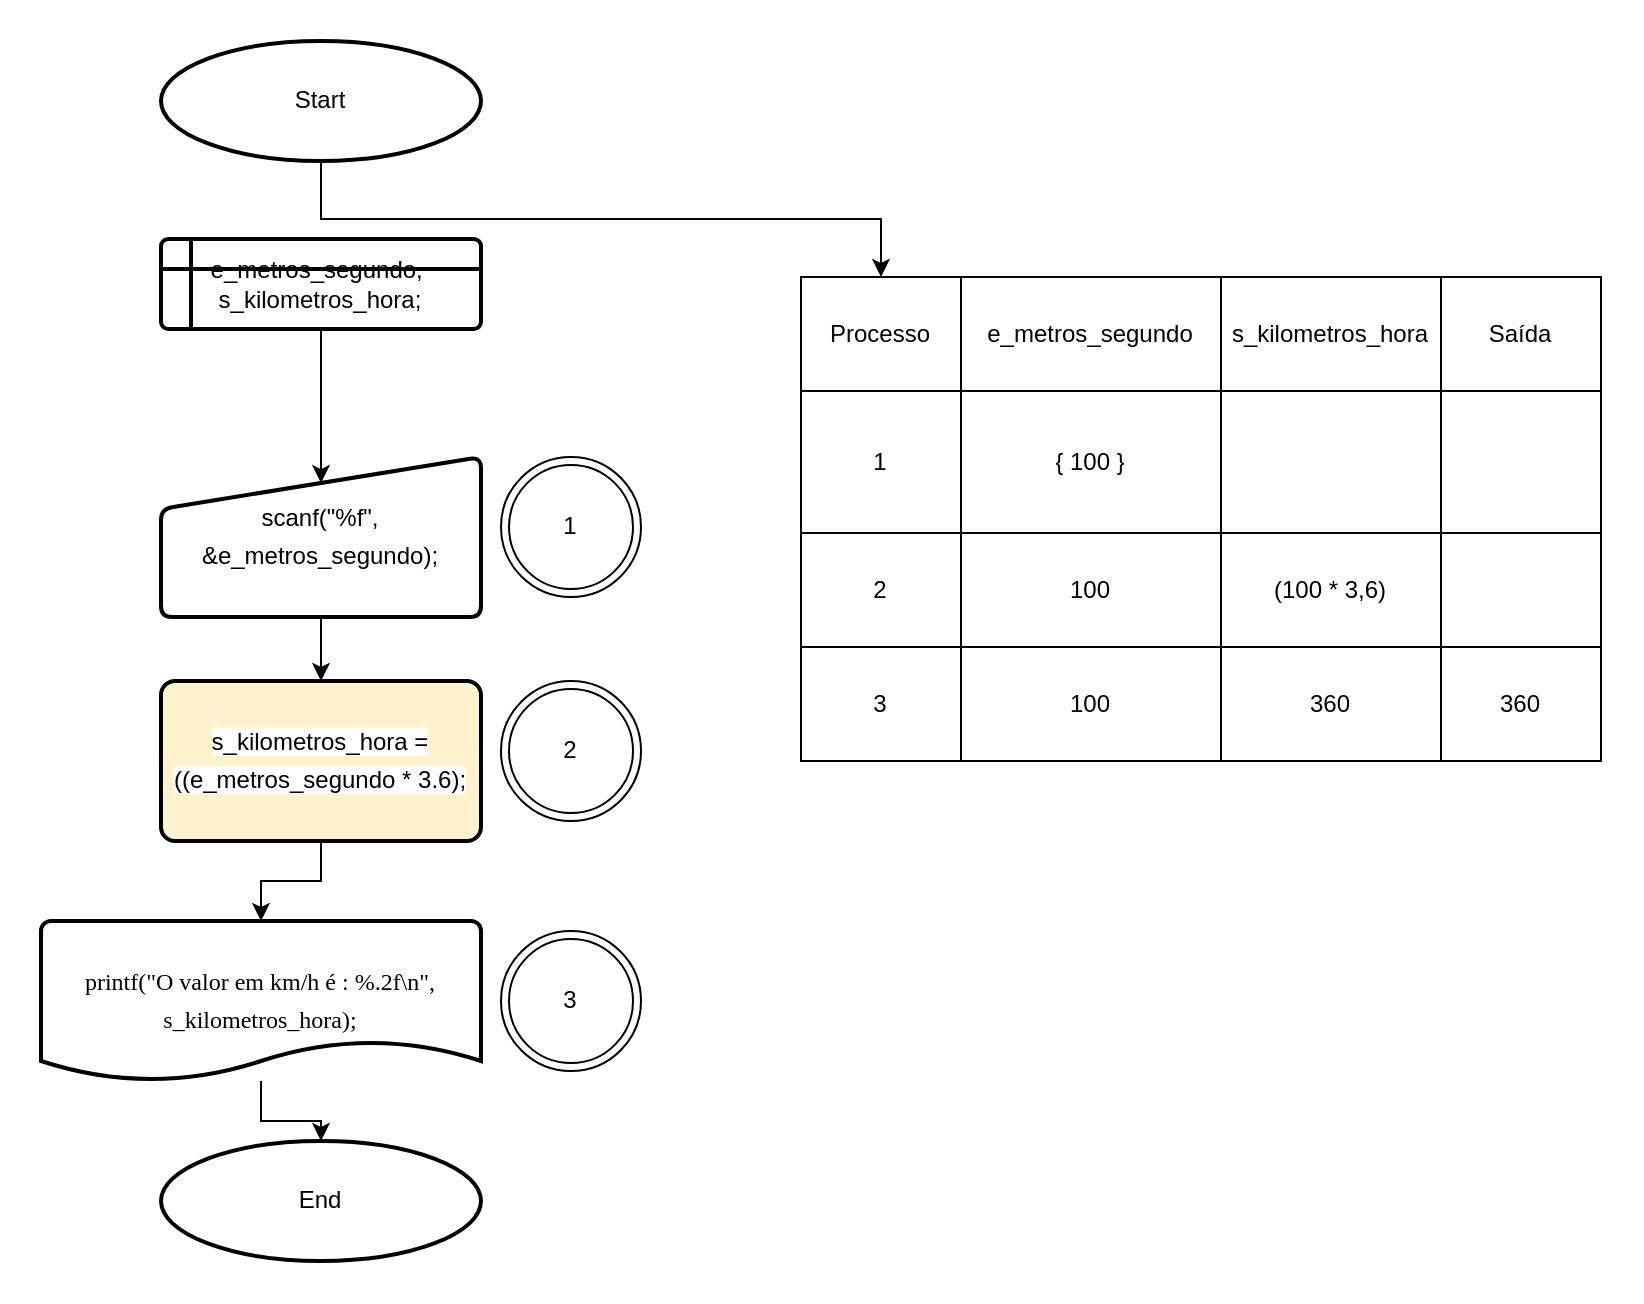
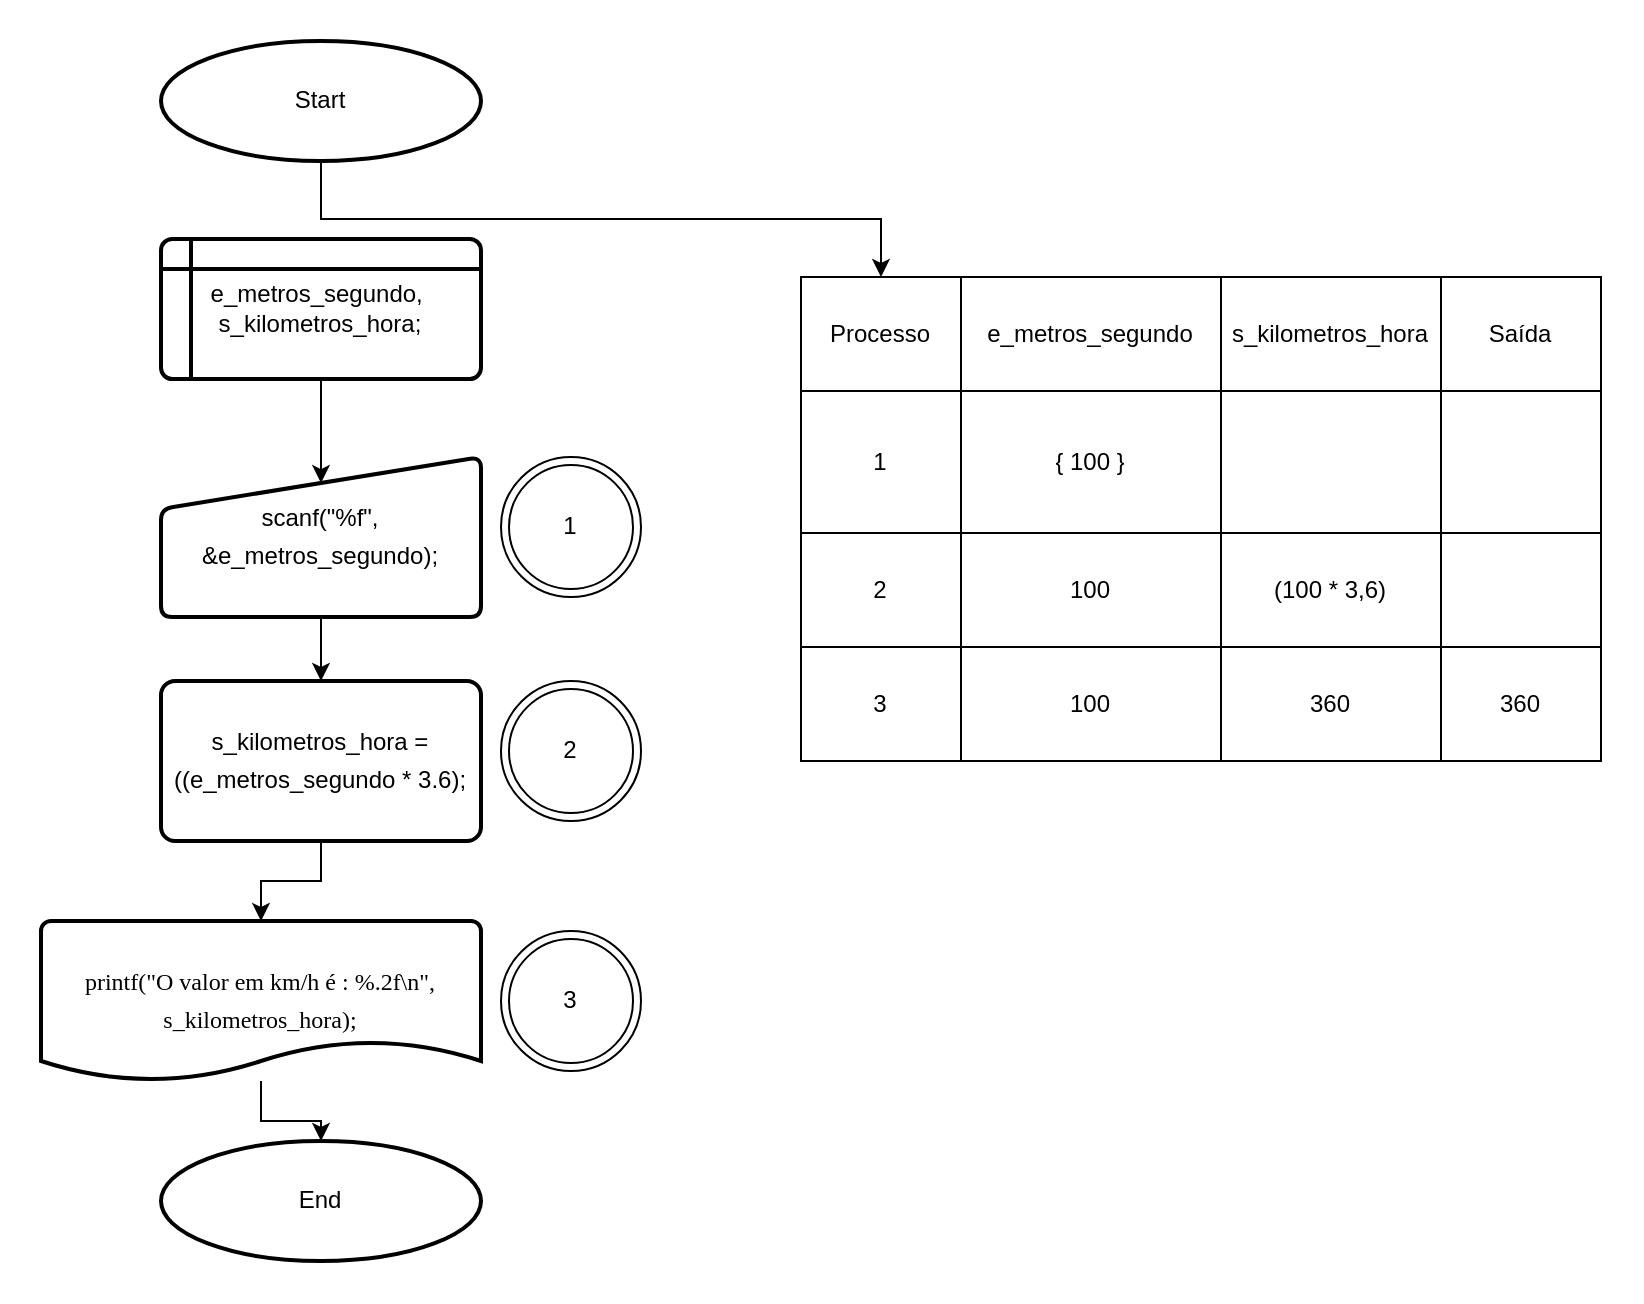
- <mxCell id="5" value="e_metros_segundo,&amp;nbsp;&lt;br&gt;s_kilometros_hora;" style="shape=internalStorage;whiteSpace=wrap;html=1;dx=15;dy=15;rounded=1;arcSize=8;strokeWidth=2;" parent="1" vertex="1"><mxGeometry x="80" y="119" width="160" height="45" as="geometry" /></mxCell>
+ <mxCell id="5" value="e_metros_segundo,&amp;nbsp;&lt;br&gt;s_kilometros_hora;" style="shape=internalStorage;whiteSpace=wrap;html=1;dx=15;dy=15;rounded=1;arcSize=8;strokeWidth=2;" parent="1" vertex="1"><mxGeometry x="80" y="119" width="160" height="70" as="geometry" /></mxCell>
- <mxCell id="9" value="&lt;div style=&quot;line-height: 19px&quot;&gt;&lt;span style=&quot;background-color: rgb(255 , 255 , 255)&quot;&gt;&lt;font style=&quot;font-size: 12px&quot;&gt;s_kilometros_hora = ((e_metros_segundo * 3.6);&lt;/font&gt;&lt;/span&gt;&lt;/div&gt;" style="rounded=1;whiteSpace=wrap;html=1;absoluteArcSize=1;arcSize=14;strokeWidth=2;fillColor=#fff2cc;" parent="1" vertex="1"><mxGeometry x="80" y="340" width="160" height="80" as="geometry" /></mxCell>
+ <mxCell id="9" value="&lt;div style=&quot;line-height: 19px&quot;&gt;&lt;span style=&quot;background-color: rgb(255 , 255 , 255)&quot;&gt;&lt;font style=&quot;font-size: 12px&quot;&gt;s_kilometros_hora = ((e_metros_segundo * 3.6);&lt;/font&gt;&lt;/span&gt;&lt;/div&gt;" style="rounded=1;whiteSpace=wrap;html=1;absoluteArcSize=1;arcSize=14;strokeWidth=2;" parent="1" vertex="1"><mxGeometry x="80" y="340" width="160" height="80" as="geometry" /></mxCell>
